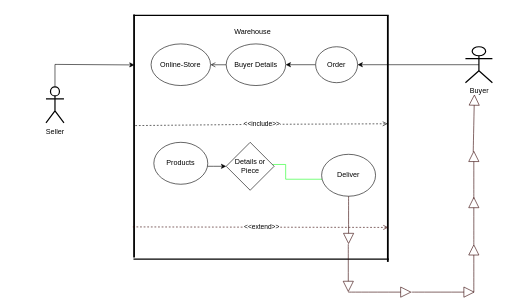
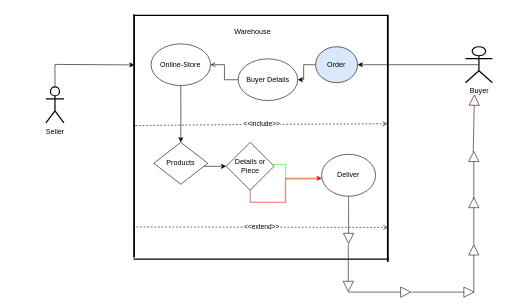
- <mxCell id="23" value="Buyer Details" style="ellipse;whiteSpace=wrap;html=1;strokeWidth=1;" vertex="1" parent="1"><mxGeometry x="376.75" y="72.75" width="99.25" height="69.5" as="geometry" /></mxCell>
+ <mxCell id="23" value="Buyer Details" style="ellipse;whiteSpace=wrap;html=1;strokeWidth=1;" vertex="1" parent="1"><mxGeometry x="396.75" y="97.75" width="99.25" height="69.5" as="geometry" /></mxCell>
- <mxCell id="17" value="Order" style="ellipse;whiteSpace=wrap;html=1;strokeWidth=1;" parent="1" vertex="1"><mxGeometry x="526" y="77.5" width="70" height="60" as="geometry" /></mxCell>
+ <mxCell id="17" value="Order" style="ellipse;whiteSpace=wrap;html=1;strokeWidth=1;fillColor=#dae8fc;" parent="1" vertex="1"><mxGeometry x="526" y="77.5" width="70" height="60" as="geometry" /></mxCell>
+ <mxCell id="12" style="edgeStyle=orthogonalEdgeStyle;rounded=0;orthogonalLoop=1;jettySize=auto;html=1;" edge="1" parent="1" source="13" target="3"><mxGeometry relative="1" as="geometry"><mxPoint x="326" y="107.5" as="targetPoint" /></mxGeometry></mxCell>
- <mxCell id="3" value="Products" style="ellipse;whiteSpace=wrap;html=1;strokeWidth=1;" parent="1" vertex="1"><mxGeometry x="256" y="237" width="90" height="70" as="geometry" /></mxCell>
+ <mxCell id="3" value="Products" style="rhombus;whiteSpace=wrap;html=1;strokeWidth=1;" parent="1" vertex="1"><mxGeometry x="256" y="237" width="90" height="70" as="geometry" /></mxCell>
+ <mxCell id="19" style="edgeStyle=orthogonalEdgeStyle;rounded=0;orthogonalLoop=1;jettySize=auto;html=1;strokeColor=#FF0000;" edge="1" parent="1" source="20" target="21"><mxGeometry relative="1" as="geometry"><Array as="points"><mxPoint x="417" y="337" /><mxPoint x="476" y="337" /><mxPoint x="476" y="297" /></Array></mxGeometry></mxCell>
